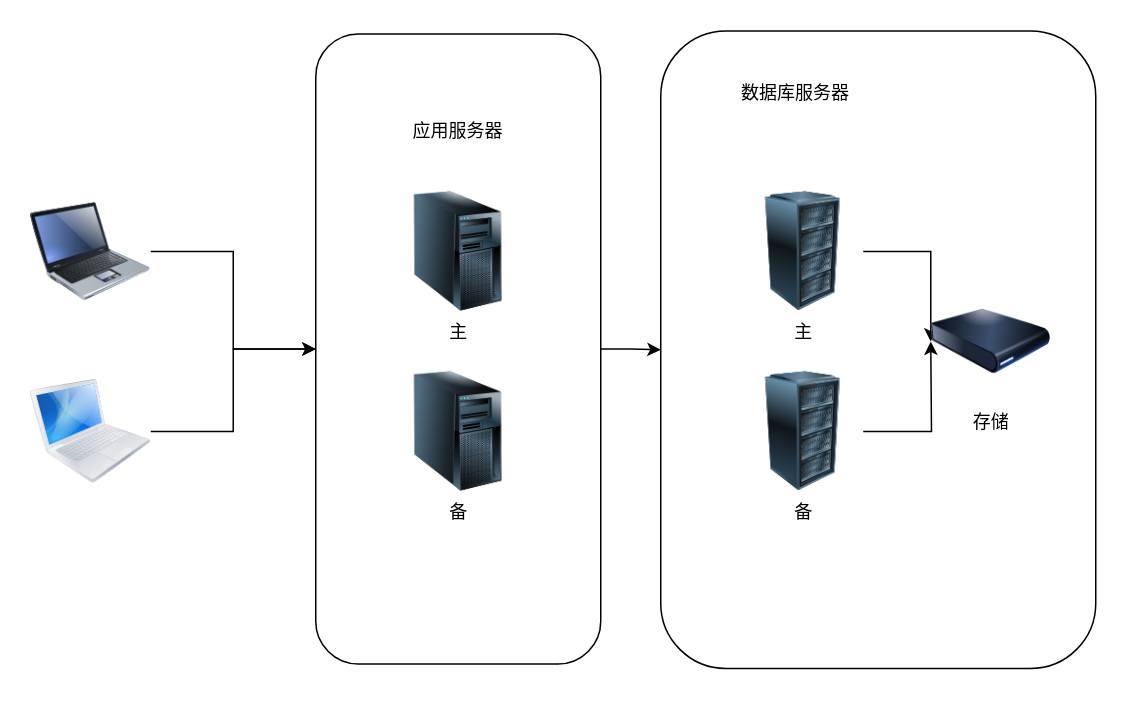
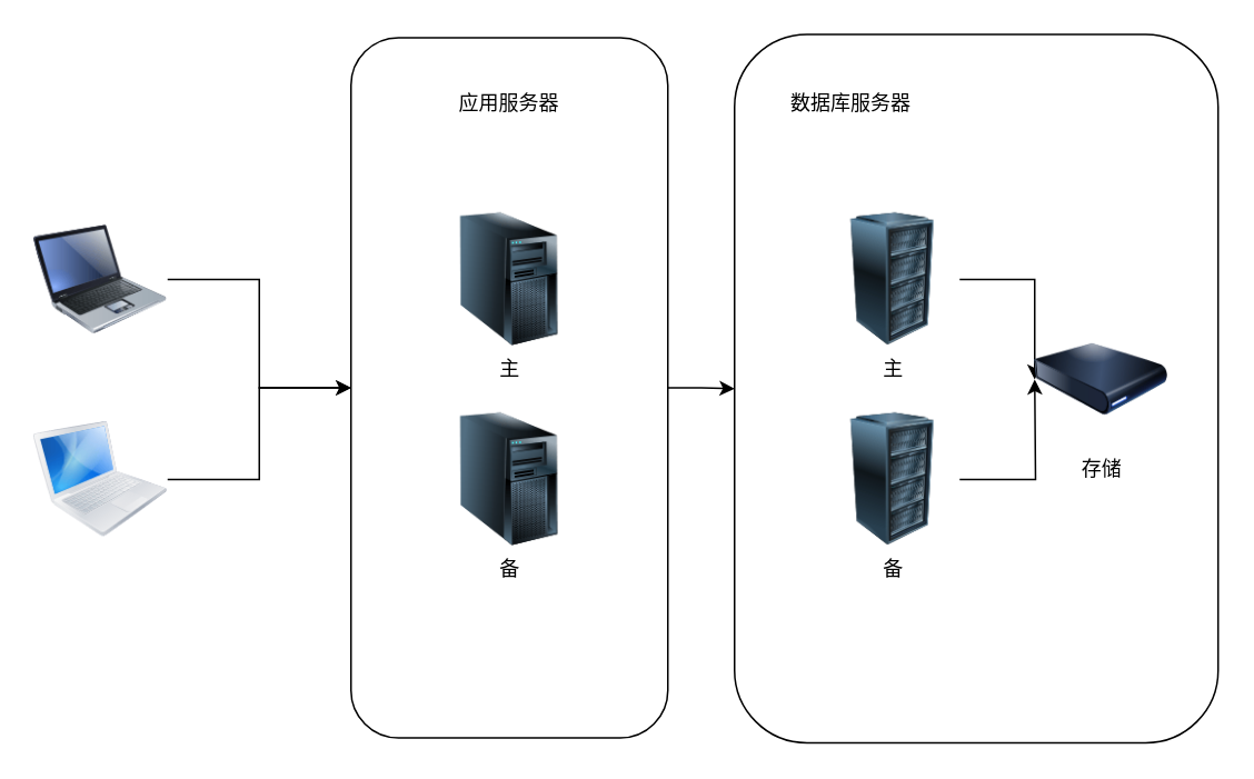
- <mxCell id="12" value="数据库服务器" style="text;html=1;strokeColor=none;fillColor=none;align=center;verticalAlign=middle;whiteSpace=wrap;rounded=0;" vertex="1" parent="1"><mxGeometry x="490" y="47" width="80" height="30" as="geometry" /></mxCell>
+ <mxCell id="12" value="数据库服务器" style="text;html=1;strokeColor=none;fillColor=none;align=center;verticalAlign=middle;whiteSpace=wrap;rounded=0;" vertex="1" parent="1"><mxGeometry x="470" y="47" width="80" height="30" as="geometry" /></mxCell>
- <mxCell id="8" value="应用服务器" style="text;html=1;strokeColor=none;fillColor=none;align=center;verticalAlign=middle;whiteSpace=wrap;rounded=0;" vertex="1" parent="1"><mxGeometry x="265" y="72" width="80" height="30" as="geometry" /></mxCell>
+ <mxCell id="8" value="应用服务器" style="text;html=1;strokeColor=none;fillColor=none;align=center;verticalAlign=middle;whiteSpace=wrap;rounded=0;" vertex="1" parent="1"><mxGeometry x="265" y="47" width="80" height="30" as="geometry" /></mxCell>
